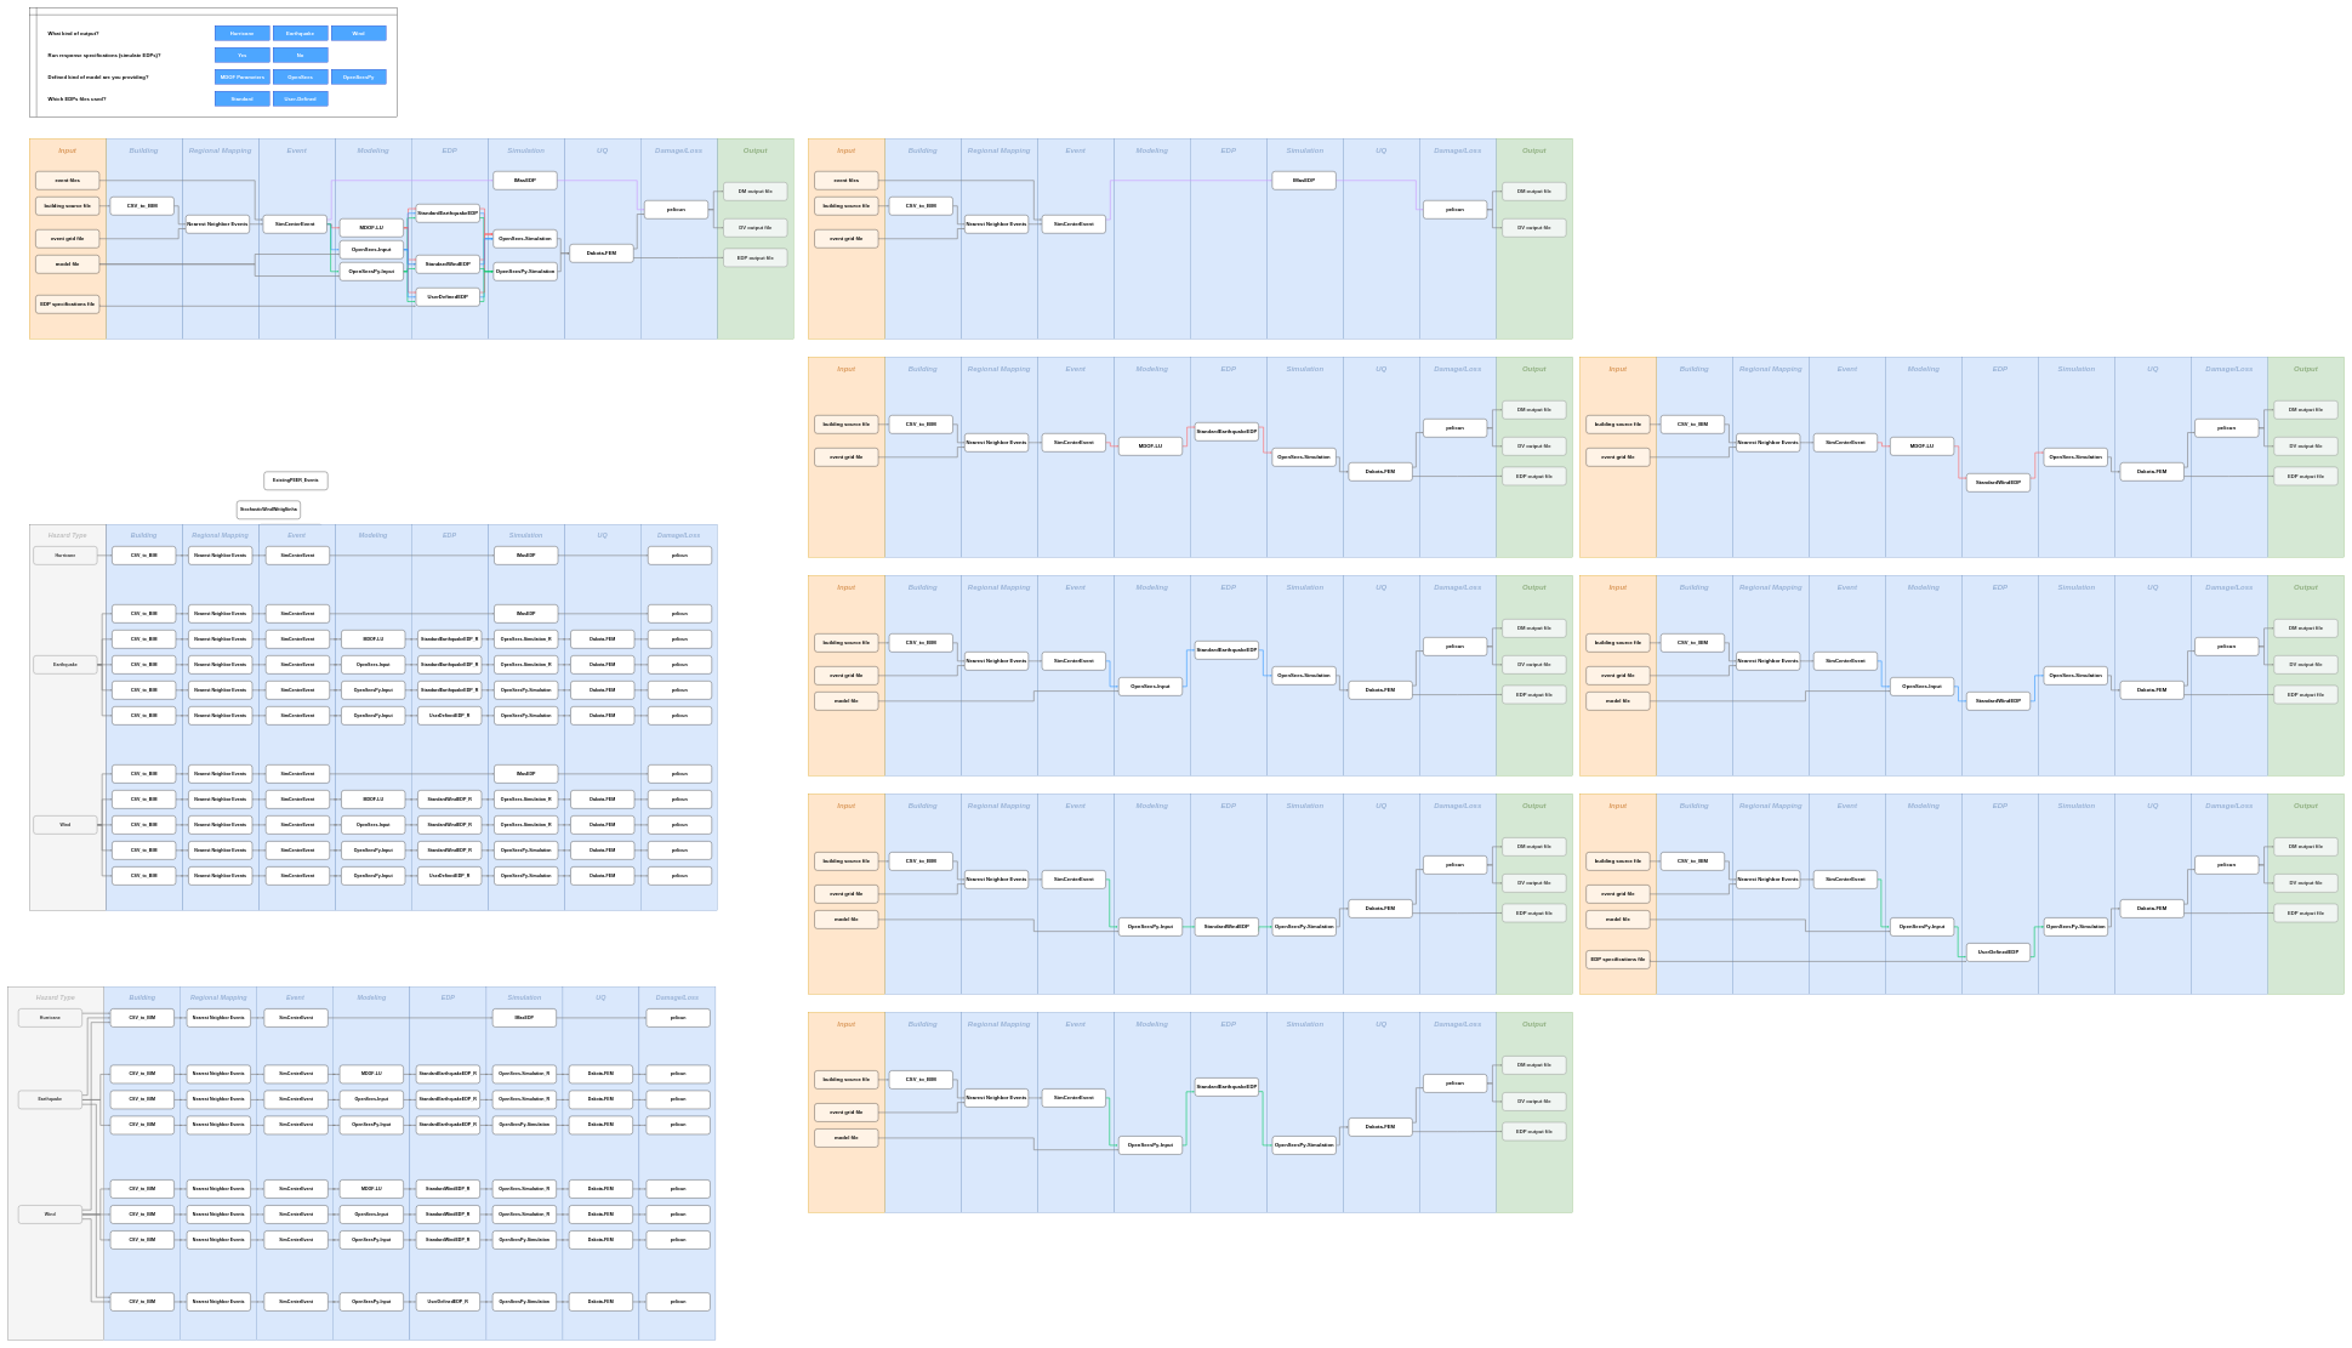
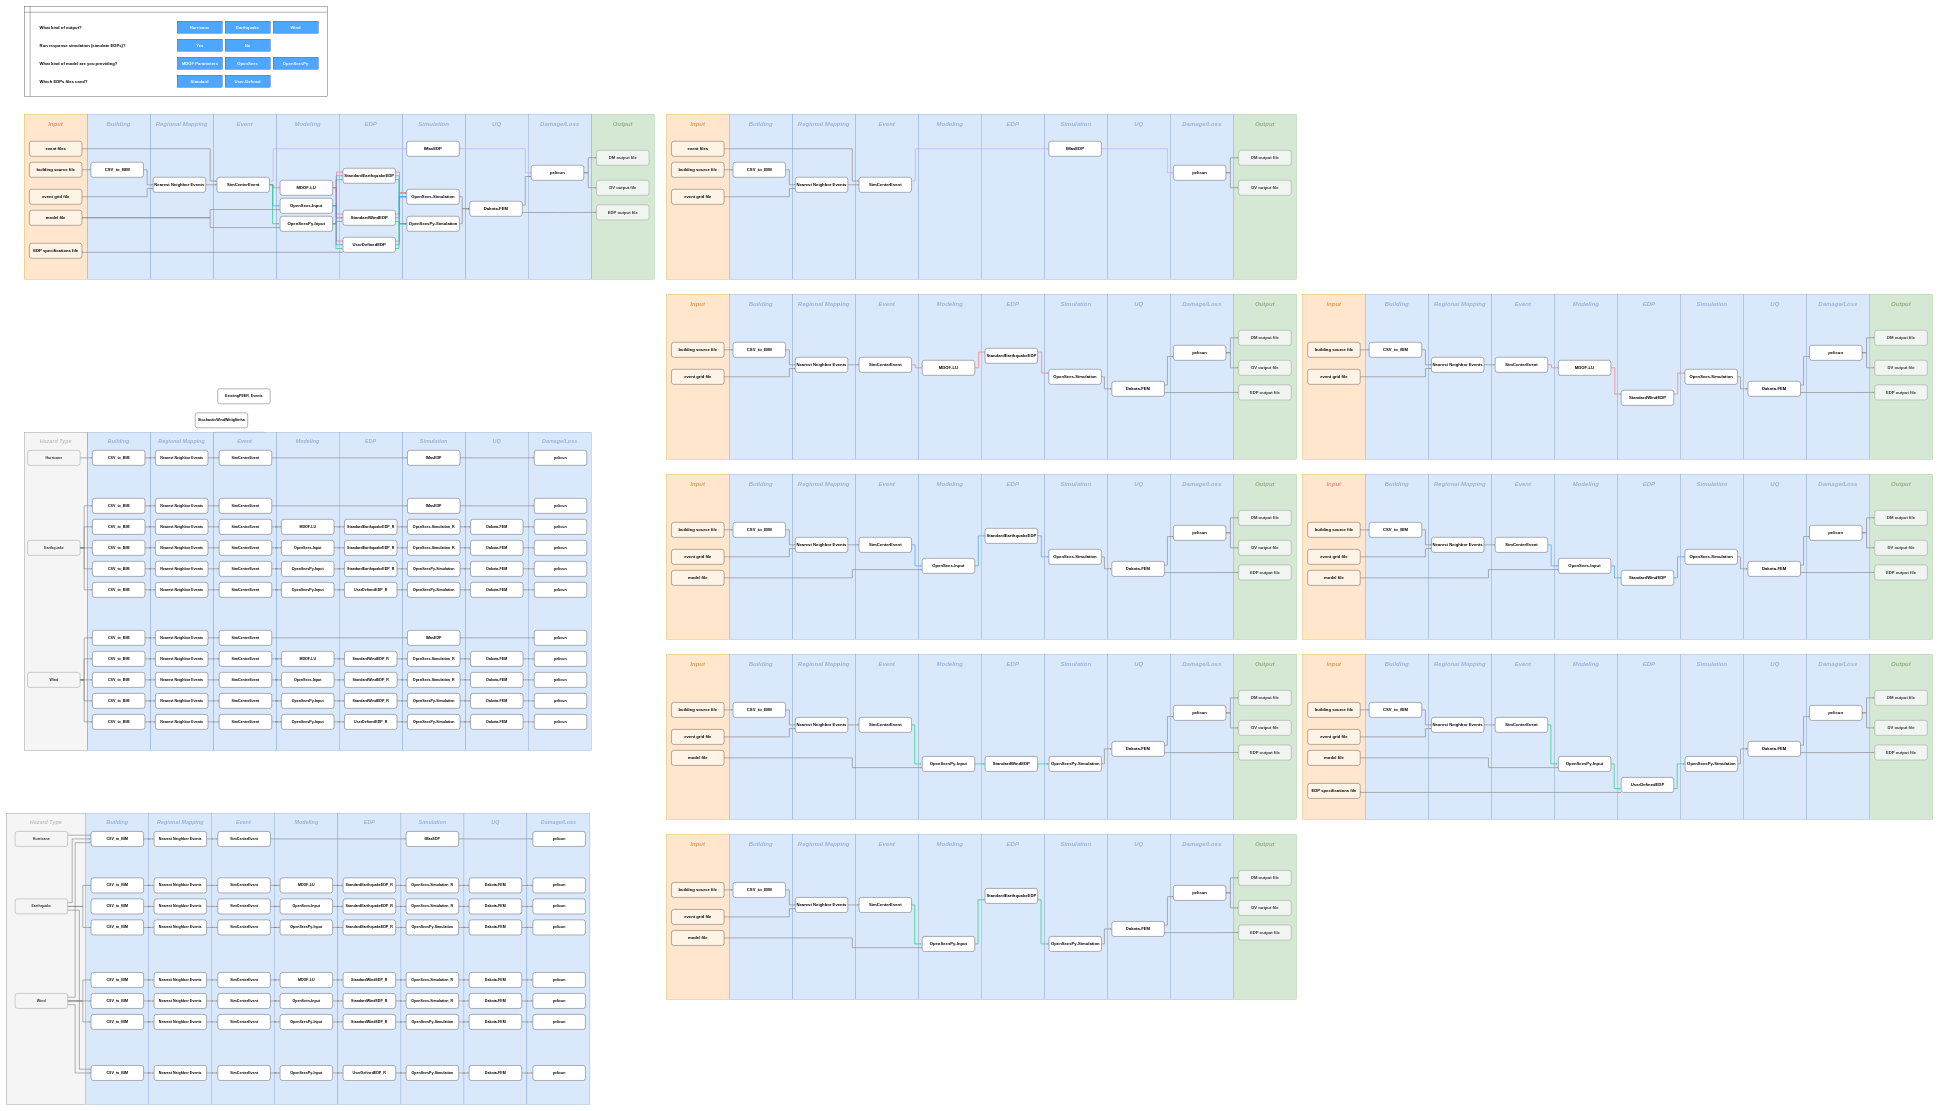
- <mxCell id="420" value="&lt;b&gt;&lt;font style=&quot;font-size: 14px&quot;&gt;Run response specifications (simulate EDPs)?&lt;/font&gt;&lt;/b&gt;" style="text;html=1;strokeColor=none;fillColor=none;align=left;verticalAlign=middle;whiteSpace=wrap;rounded=0;" parent="1" vertex="1"><mxGeometry x="130" y="140" width="490" height="20" as="geometry" /></mxCell>
+ <mxCell id="420" value="&lt;b&gt;&lt;font style=&quot;font-size: 14px&quot;&gt;Run response simulation (simulate EDPs)?&lt;/font&gt;&lt;/b&gt;" style="text;html=1;strokeColor=none;fillColor=none;align=left;verticalAlign=middle;whiteSpace=wrap;rounded=0;" parent="1" vertex="1"><mxGeometry x="130" y="140" width="490" height="20" as="geometry" /></mxCell>
- <mxCell id="432" value="&lt;b&gt;&lt;font style=&quot;font-size: 14px&quot;&gt;Defined kind of model are you providing?&lt;/font&gt;&lt;/b&gt;" style="text;html=1;strokeColor=none;fillColor=none;align=left;verticalAlign=middle;whiteSpace=wrap;rounded=0;" parent="1" vertex="1"><mxGeometry x="130" y="200" width="490" height="20" as="geometry" /></mxCell>
+ <mxCell id="432" value="&lt;b&gt;&lt;font style=&quot;font-size: 14px&quot;&gt;What kind of model are you providing?&lt;/font&gt;&lt;/b&gt;" style="text;html=1;strokeColor=none;fillColor=none;align=left;verticalAlign=middle;whiteSpace=wrap;rounded=0;" parent="1" vertex="1"><mxGeometry x="130" y="200" width="490" height="20" as="geometry" /></mxCell>
